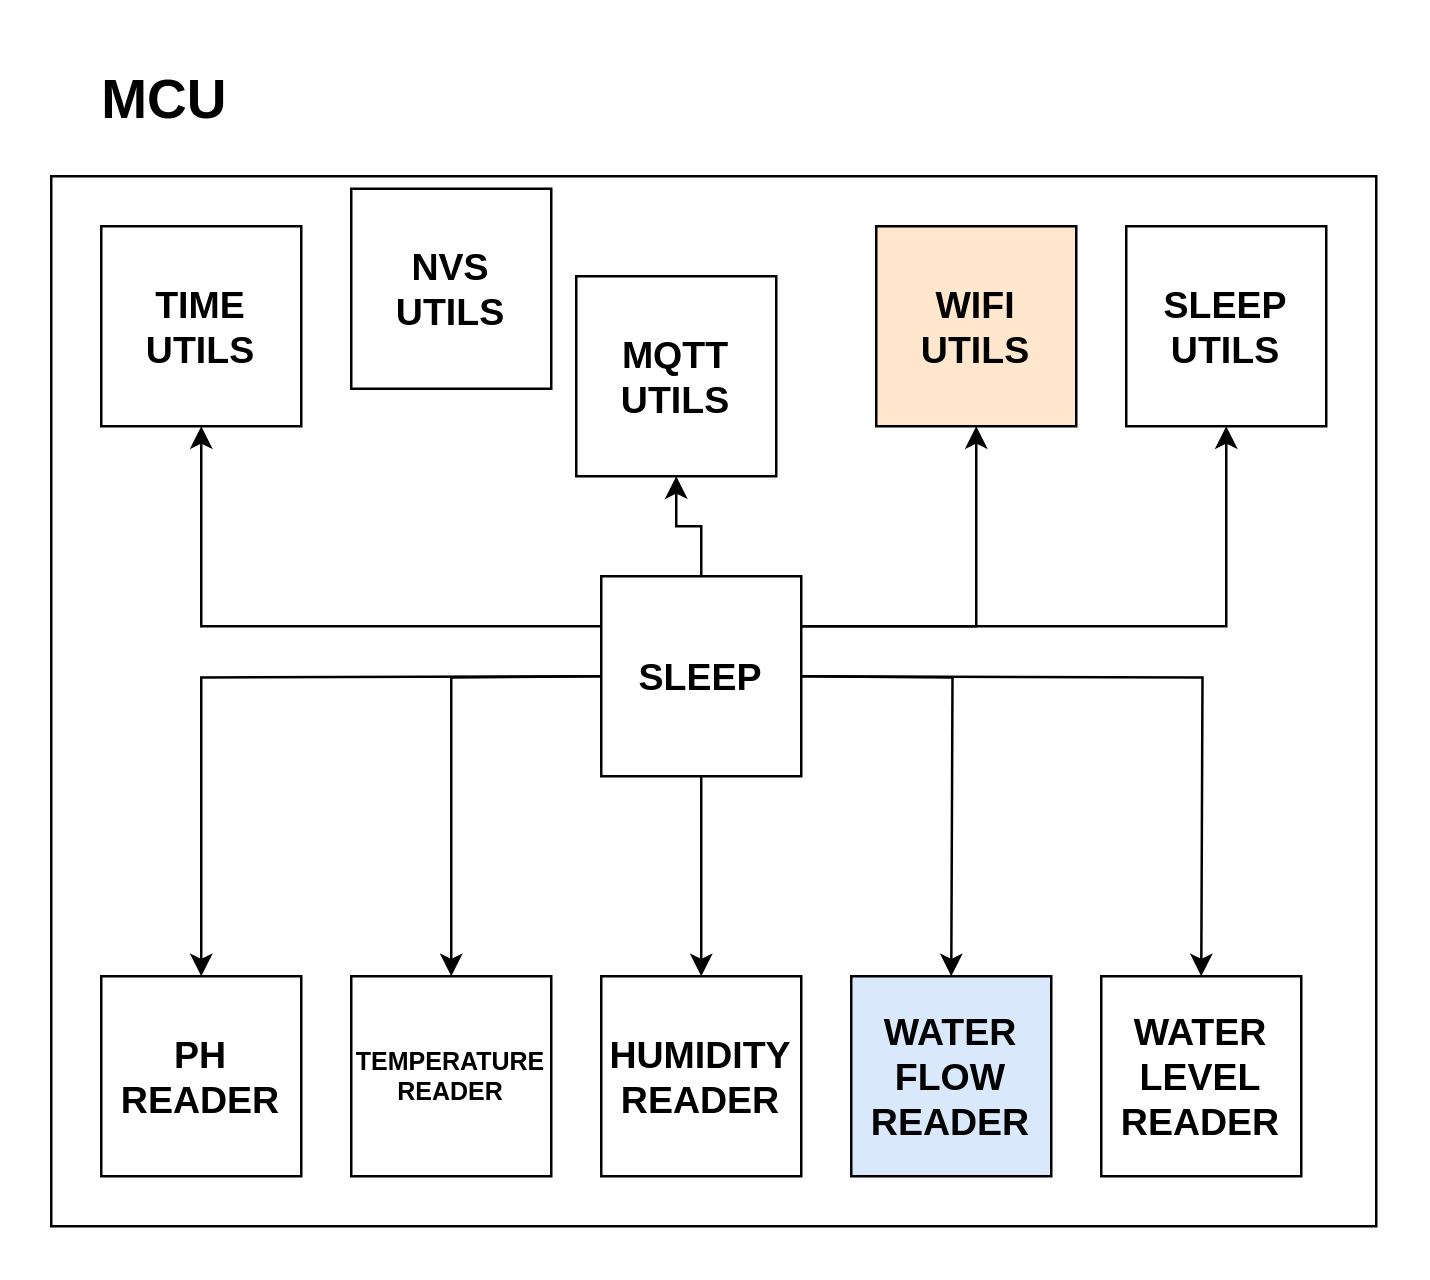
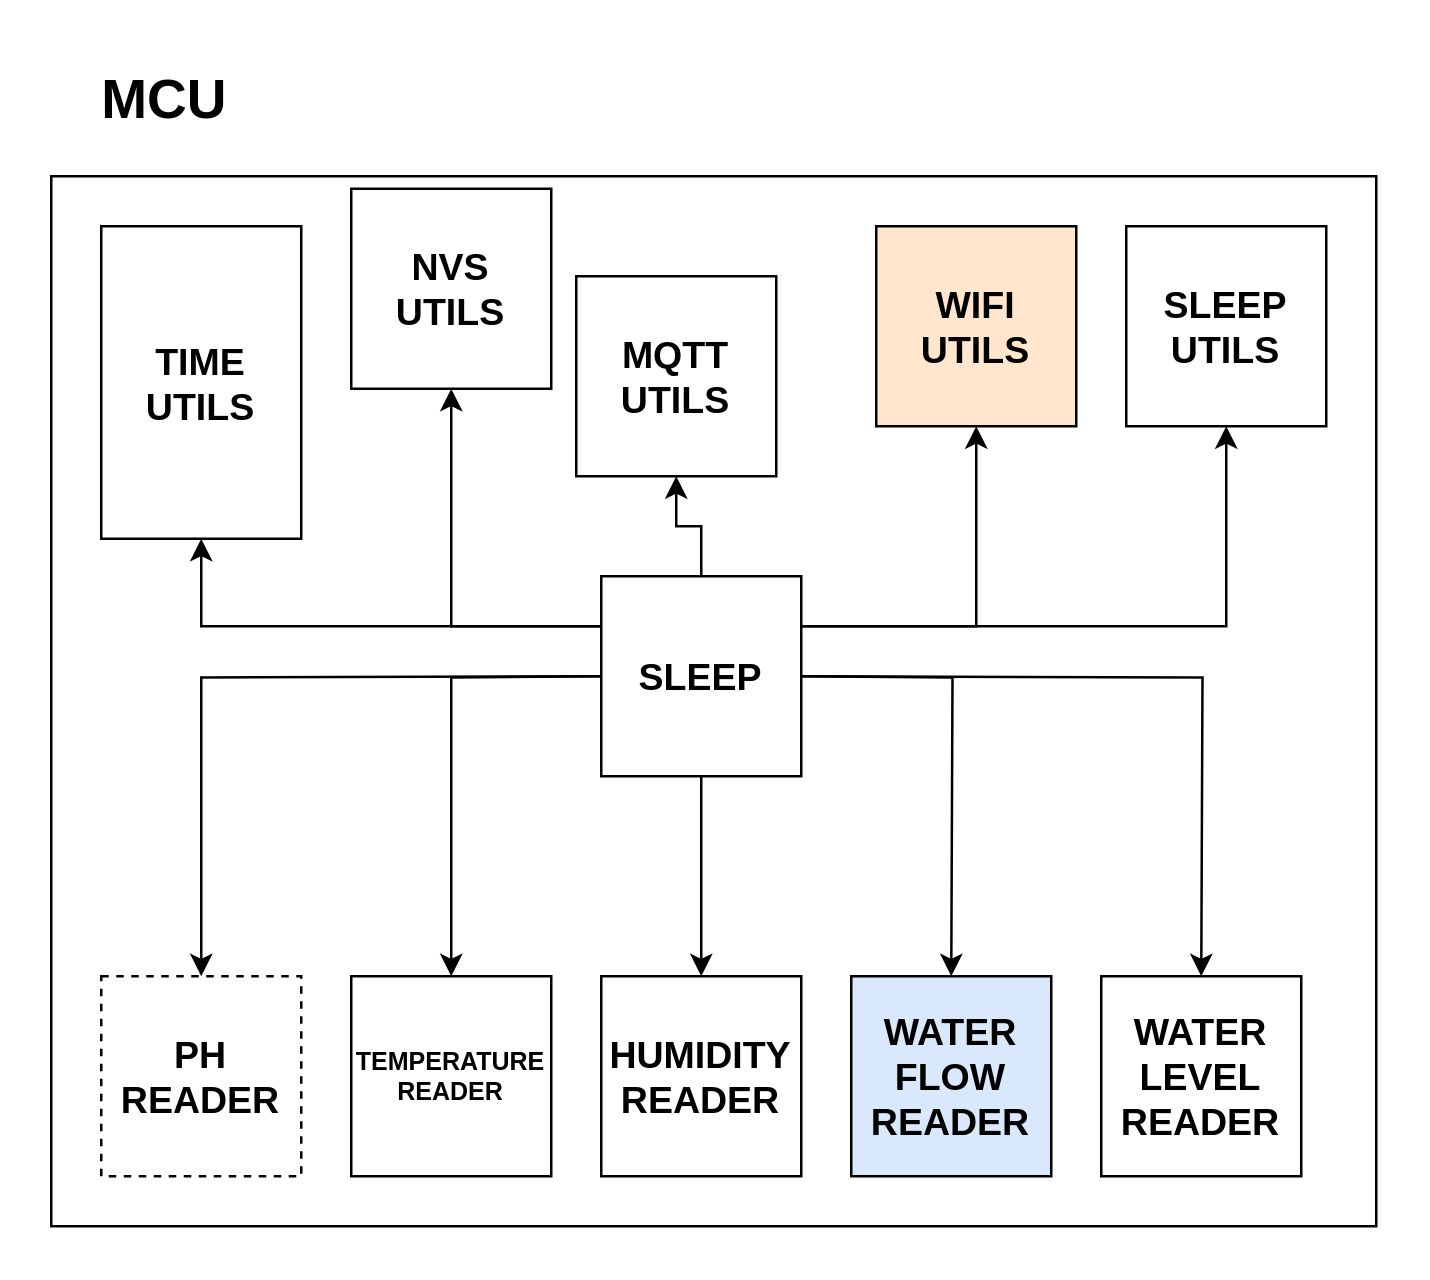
- <mxCell id="22" value="TIME&lt;br&gt;UTILS" style="whiteSpace=wrap;html=1;aspect=fixed;fontStyle=1;fontSize=15;" vertex="1" parent="1"><mxGeometry x="40" y="90" width="80" height="80" as="geometry" /></mxCell>
+ <mxCell id="22" value="TIME&lt;br&gt;UTILS" style="whiteSpace=wrap;html=1;aspect=fixed;fontStyle=1;fontSize=15;" vertex="1" parent="1"><mxGeometry x="40" y="90" width="80" height="125" as="geometry" /></mxCell>
+ <mxCell id="10" style="edgeStyle=orthogonalEdgeStyle;rounded=0;orthogonalLoop=1;jettySize=auto;html=1;" edge="1" parent="1" source="13" target="24"><mxGeometry relative="1" as="geometry"><Array as="points"><mxPoint x="180" y="250" /></Array></mxGeometry></mxCell>
- <mxCell id="18" value="PH&lt;br style=&quot;font-size: 15px;&quot;&gt;READER" style="whiteSpace=wrap;html=1;aspect=fixed;fontStyle=1;fontSize=15;" vertex="1" parent="1"><mxGeometry x="40" y="390" width="80" height="80" as="geometry" /></mxCell>
+ <mxCell id="18" value="PH&lt;br style=&quot;font-size: 15px;&quot;&gt;READER" style="whiteSpace=wrap;html=1;aspect=fixed;fontStyle=1;fontSize=15;dashed=1;" vertex="1" parent="1"><mxGeometry x="40" y="390" width="80" height="80" as="geometry" /></mxCell>
